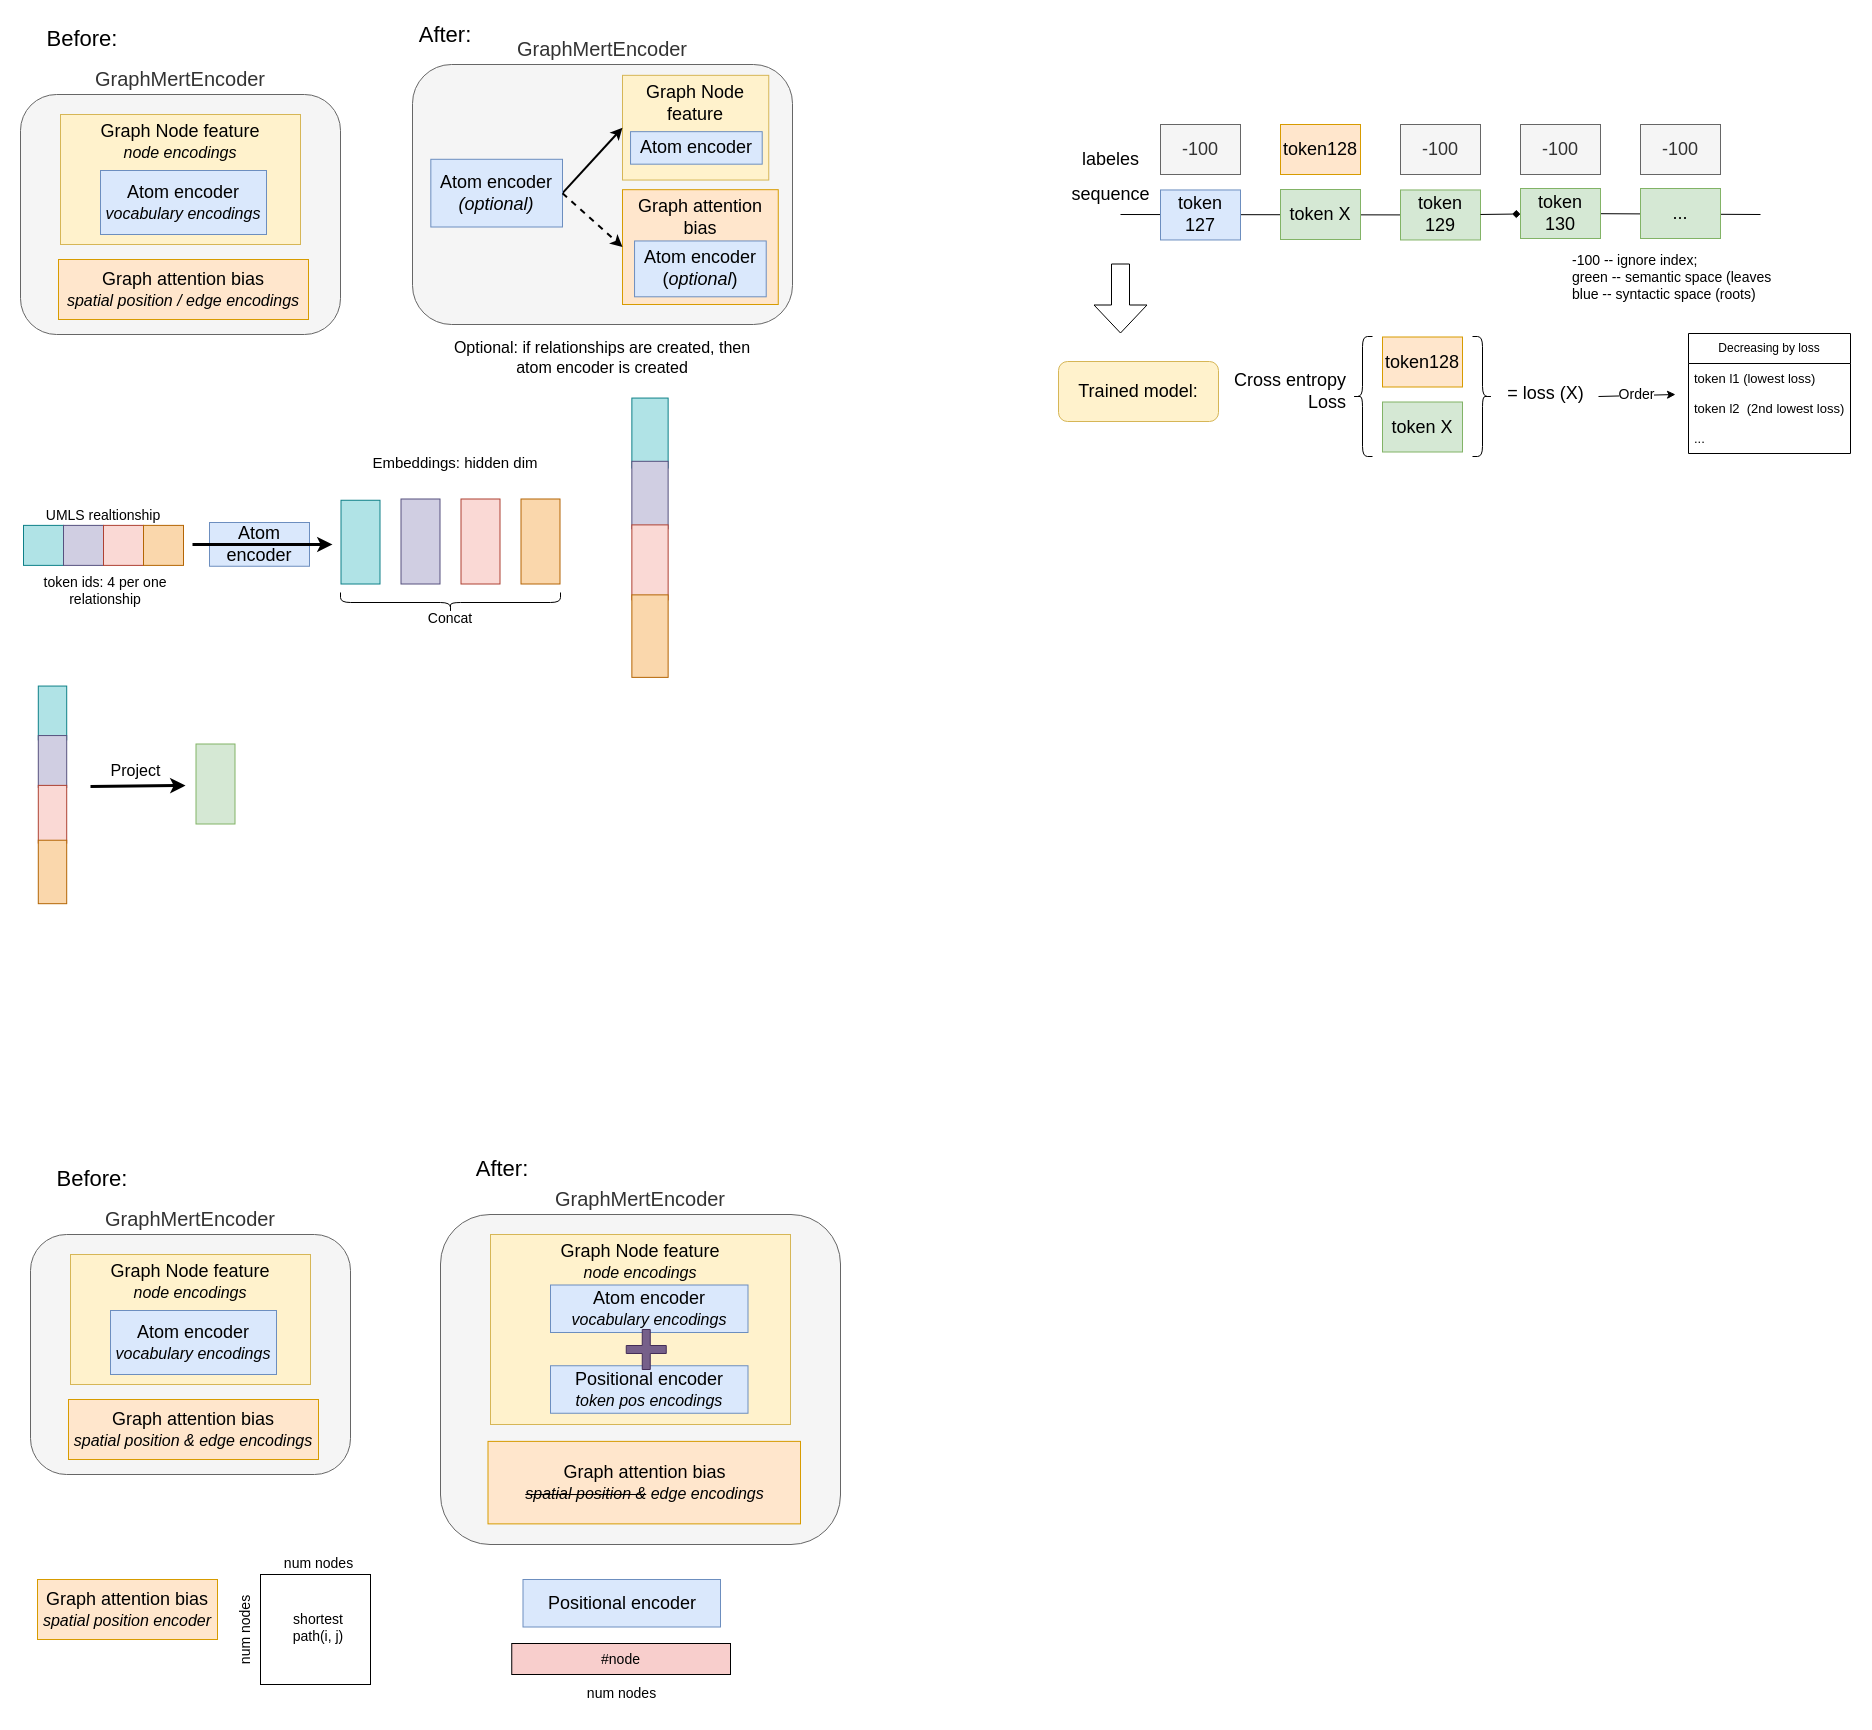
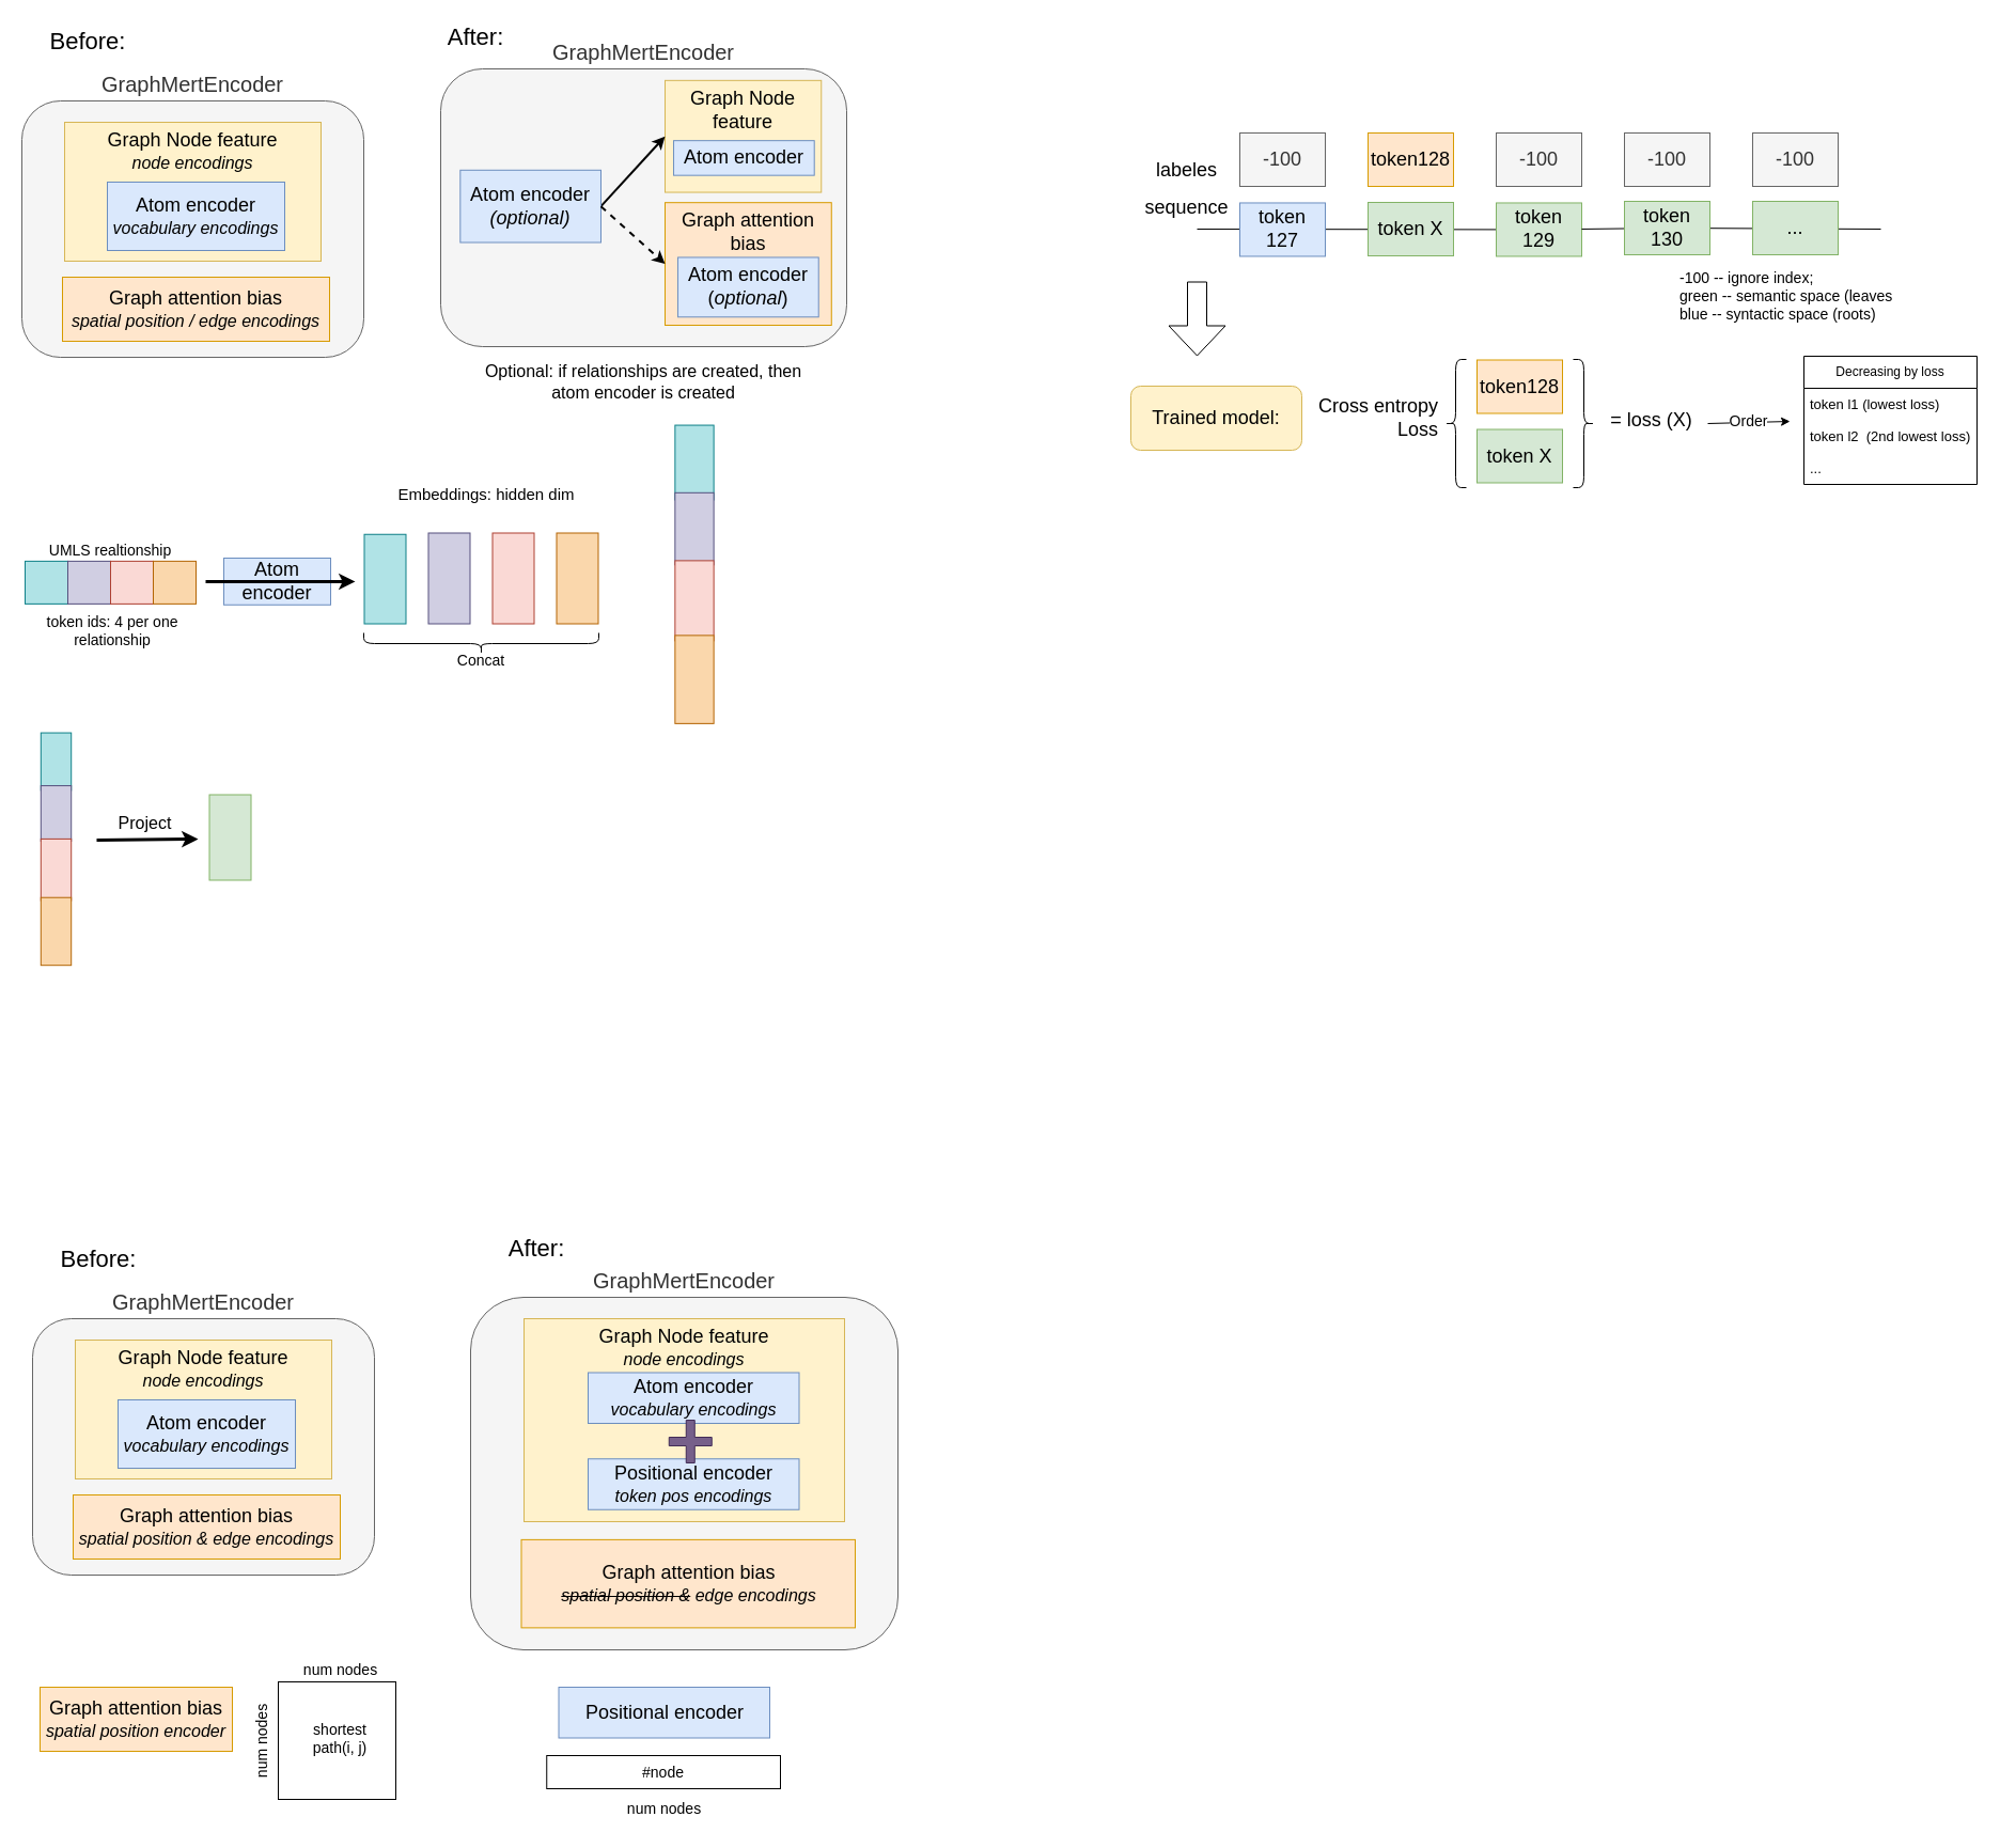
- <mxCell id="53" value="" style="endArrow=diamond;html=1;rounded=0;" parent="1" source="51" target="54" edge="1"><mxGeometry width="50" height="50" relative="1" as="geometry"><mxPoint x="1480" y="214" as="sourcePoint" /><mxPoint x="1670" y="213.5" as="targetPoint" /></mxGeometry></mxCell>
+ <mxCell id="53" value="" style="endArrow=none;html=1;rounded=0;" parent="1" source="51" target="54" edge="1"><mxGeometry width="50" height="50" relative="1" as="geometry"><mxPoint x="1480" y="214" as="sourcePoint" /><mxPoint x="1670" y="213.5" as="targetPoint" /></mxGeometry></mxCell>
- <mxCell id="100" value="&lt;font style=&quot;font-size: 14px;&quot;&gt;#node&lt;/font&gt;" style="rounded=0;whiteSpace=wrap;html=1;fillColor=#f8cecc;" vertex="1" parent="1"><mxGeometry x="511.25" y="1643" width="218.75" height="31" as="geometry" /></mxCell>
+ <mxCell id="100" value="&lt;font style=&quot;font-size: 14px;&quot;&gt;#node&lt;/font&gt;" style="rounded=0;whiteSpace=wrap;html=1;" vertex="1" parent="1"><mxGeometry x="511.25" y="1643" width="218.75" height="31" as="geometry" /></mxCell>
